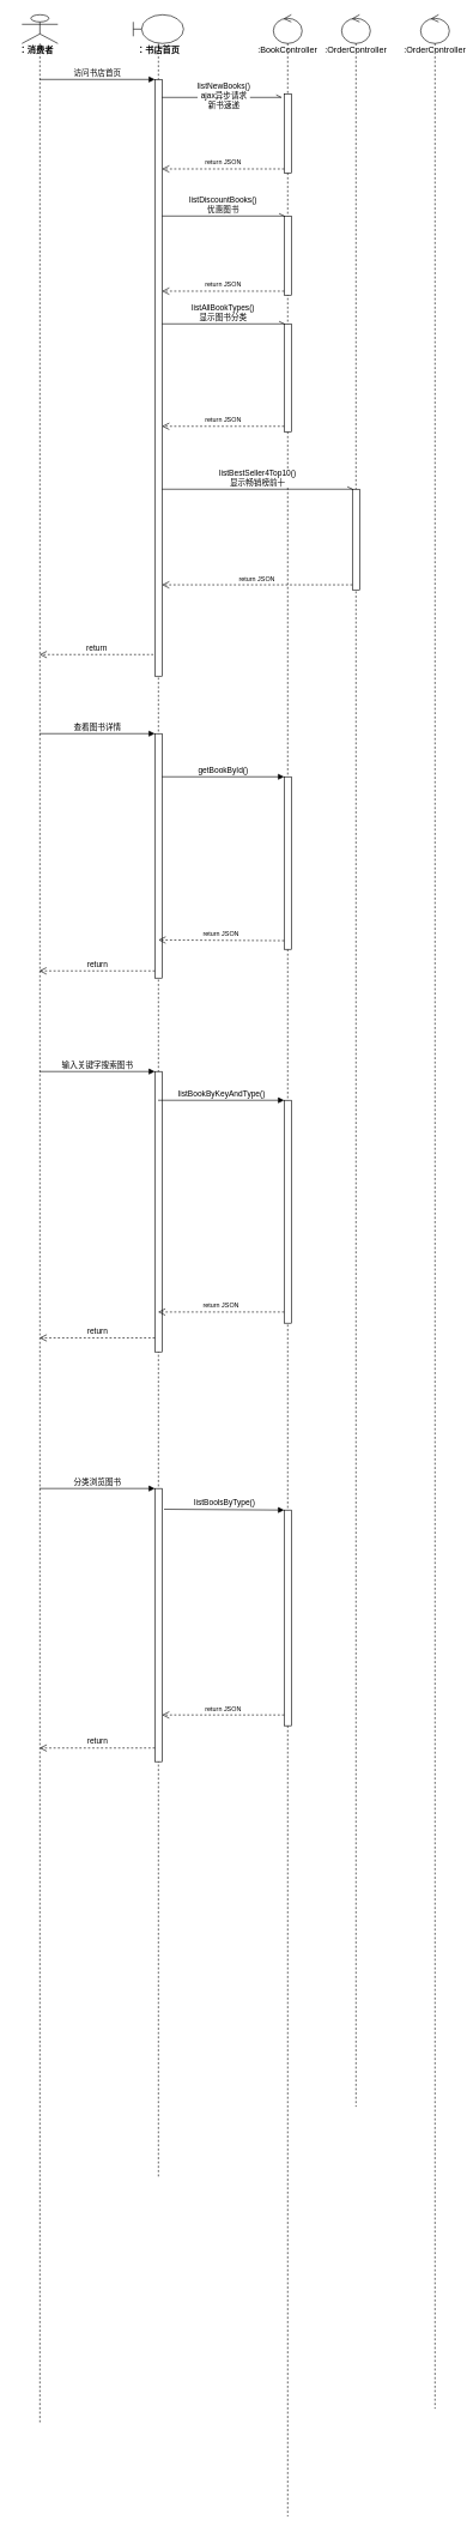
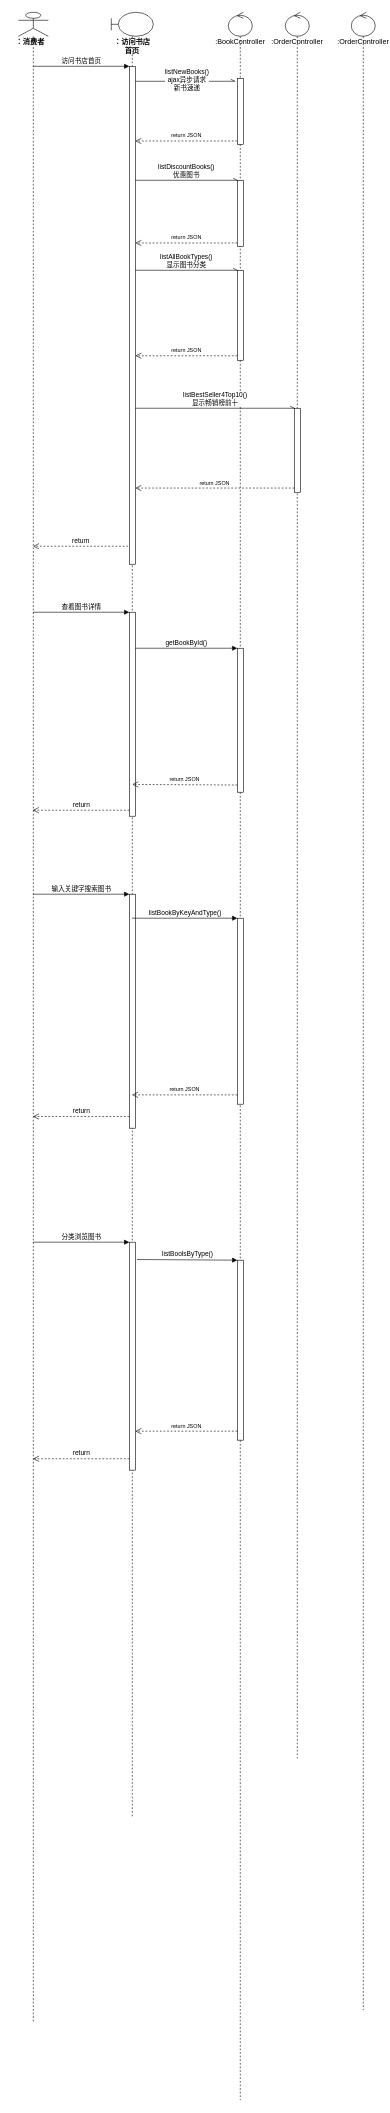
- <mxCell id="4" value="&lt;span&gt;：书店首页&lt;/span&gt;" style="shape=umlLifeline;participant=umlBoundary;perimeter=lifelinePerimeter;whiteSpace=wrap;html=1;container=1;collapsible=0;recursiveResize=0;verticalAlign=top;spacingTop=36;outlineConnect=0;fontStyle=1" vertex="1" parent="1"><mxGeometry x="185" y="20" width="70" height="3010" as="geometry" /></mxCell>
+ <mxCell id="4" value="&lt;span&gt;：访问书店首页&lt;/span&gt;" style="shape=umlLifeline;participant=umlBoundary;perimeter=lifelinePerimeter;whiteSpace=wrap;html=1;container=1;collapsible=0;recursiveResize=0;verticalAlign=top;spacingTop=36;outlineConnect=0;fontStyle=1" vertex="1" parent="1"><mxGeometry x="185" y="20" width="70" height="3010" as="geometry" /></mxCell>
